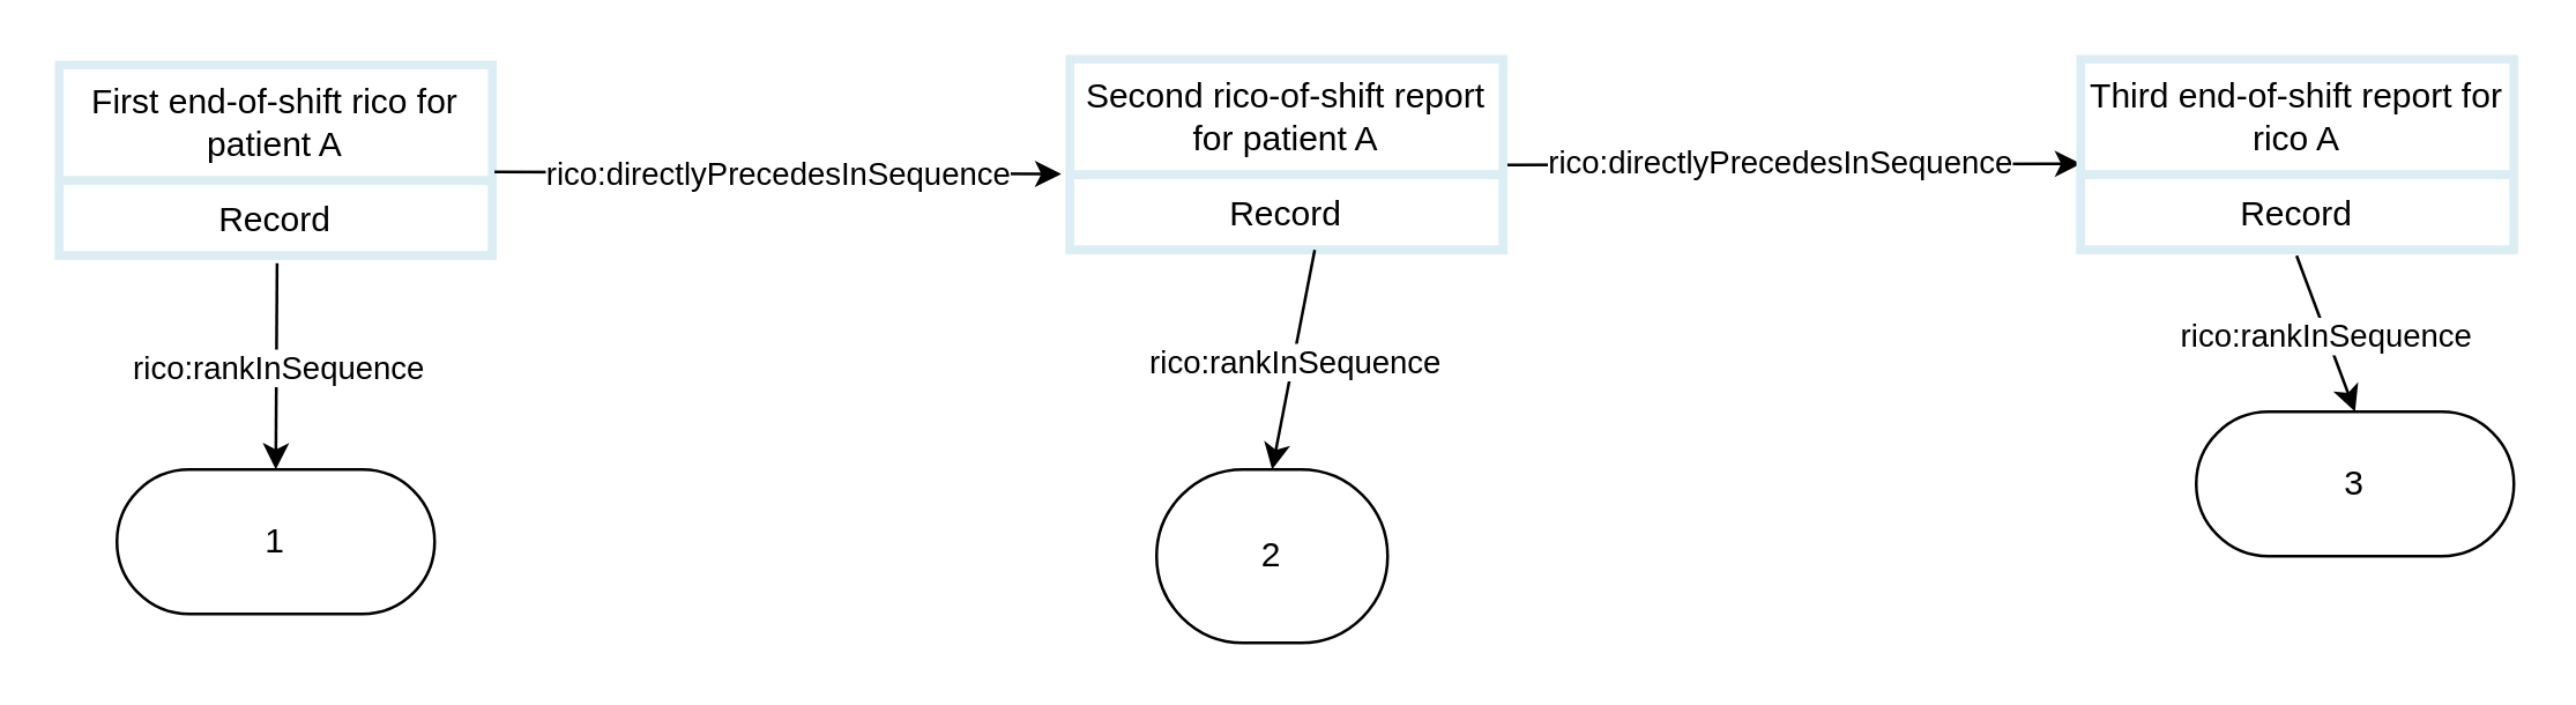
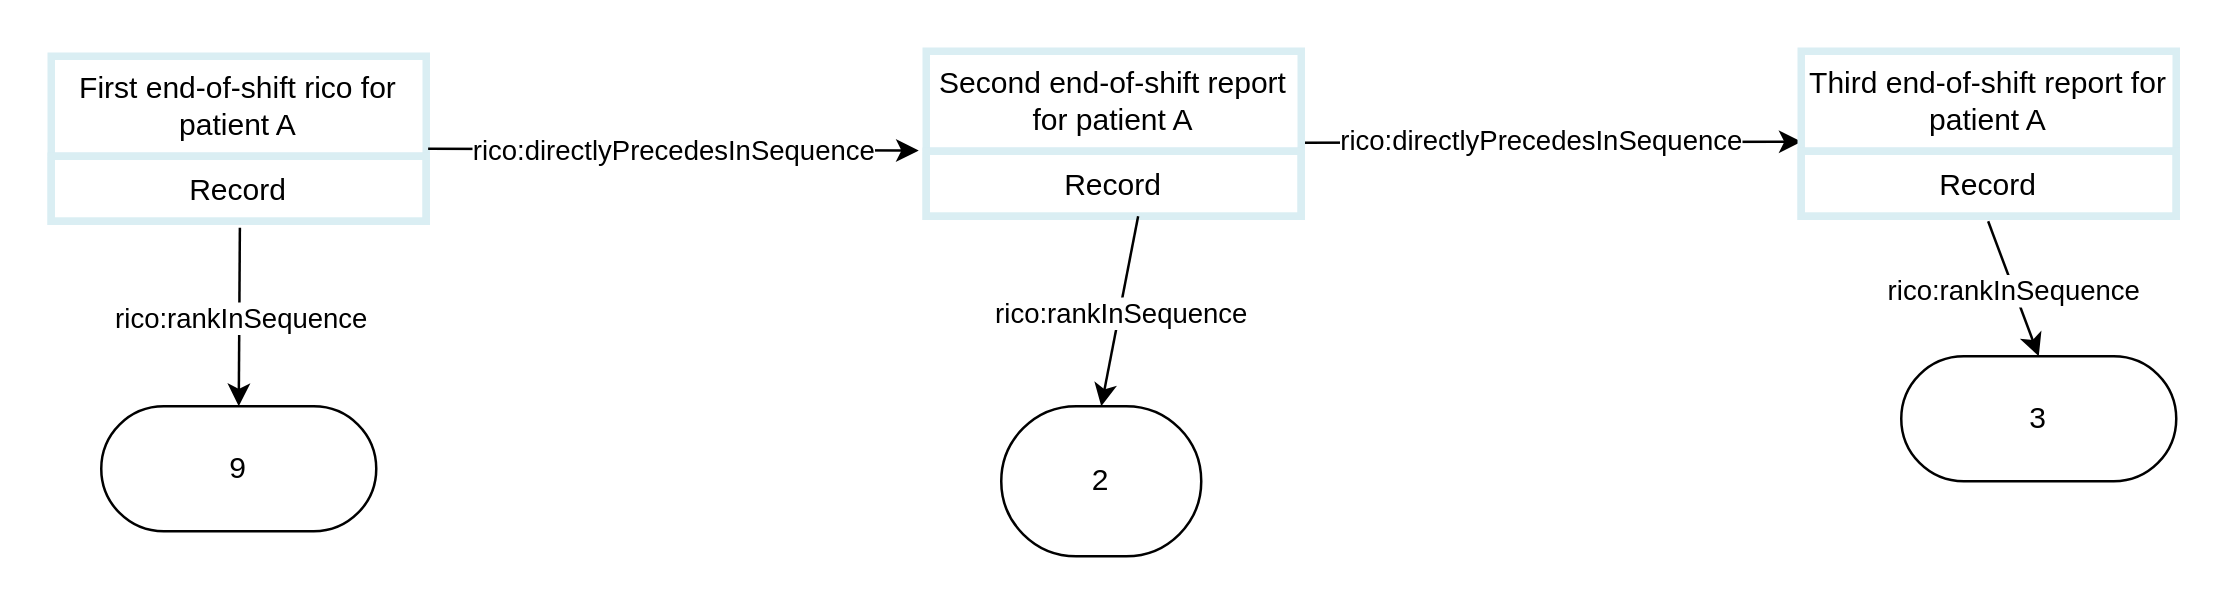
- <mxCell id="8" value="Second rico-of-shift report for patient A" style="swimlane;fontStyle=0;childLayout=stackLayout;horizontal=1;startSize=40;strokeColor=#DAEEF3;strokeWidth=3;fillColor=none;horizontalStack=0;resizeParent=1;resizeParentMax=0;resizeLast=0;collapsible=1;marginBottom=0;whiteSpace=wrap;html=1;labelPadding=0;" parent="1" vertex="1"><mxGeometry x="370" y="20" width="150" height="66" as="geometry" /></mxCell>
+ <mxCell id="8" value="Second end-of-shift report for patient A" style="swimlane;fontStyle=0;childLayout=stackLayout;horizontal=1;startSize=40;strokeColor=#DAEEF3;strokeWidth=3;fillColor=none;horizontalStack=0;resizeParent=1;resizeParentMax=0;resizeLast=0;collapsible=1;marginBottom=0;whiteSpace=wrap;html=1;labelPadding=0;" parent="1" vertex="1"><mxGeometry x="370" y="20" width="150" height="66" as="geometry" /></mxCell>
- <mxCell id="10" value="Third end-of-shift report for rico A" style="swimlane;fontStyle=0;childLayout=stackLayout;horizontal=1;startSize=40;strokeColor=#DAEEF3;strokeWidth=3;fillColor=none;horizontalStack=0;resizeParent=1;resizeParentMax=0;resizeLast=0;collapsible=1;marginBottom=0;whiteSpace=wrap;html=1;labelPadding=0;" parent="1" vertex="1"><mxGeometry x="720" y="20" width="150" height="66" as="geometry" /></mxCell>
+ <mxCell id="10" value="Third end-of-shift report for patient A" style="swimlane;fontStyle=0;childLayout=stackLayout;horizontal=1;startSize=40;strokeColor=#DAEEF3;strokeWidth=3;fillColor=none;horizontalStack=0;resizeParent=1;resizeParentMax=0;resizeLast=0;collapsible=1;marginBottom=0;whiteSpace=wrap;html=1;labelPadding=0;" parent="1" vertex="1"><mxGeometry x="720" y="20" width="150" height="66" as="geometry" /></mxCell>
- <mxCell id="14" value="1" style="html=1;whiteSpace=wrap;rounded=1;arcSize=50;" vertex="1" parent="1"><mxGeometry x="40" y="162" width="110" height="50" as="geometry" /></mxCell>
+ <mxCell id="14" value="9" style="html=1;whiteSpace=wrap;rounded=1;arcSize=50;" vertex="1" parent="1"><mxGeometry x="40" y="162" width="110" height="50" as="geometry" /></mxCell>
